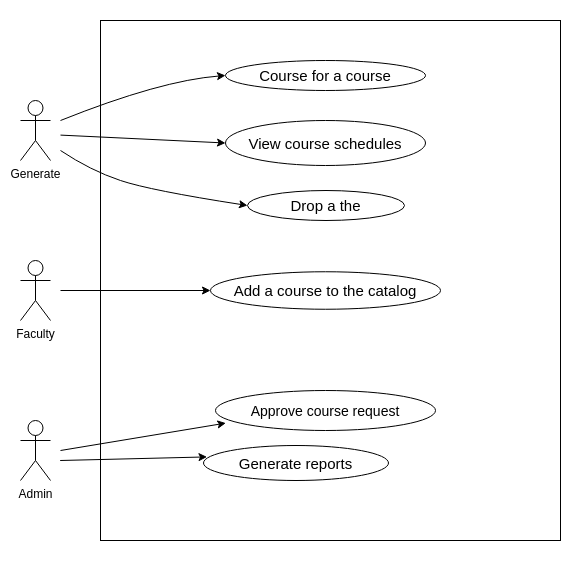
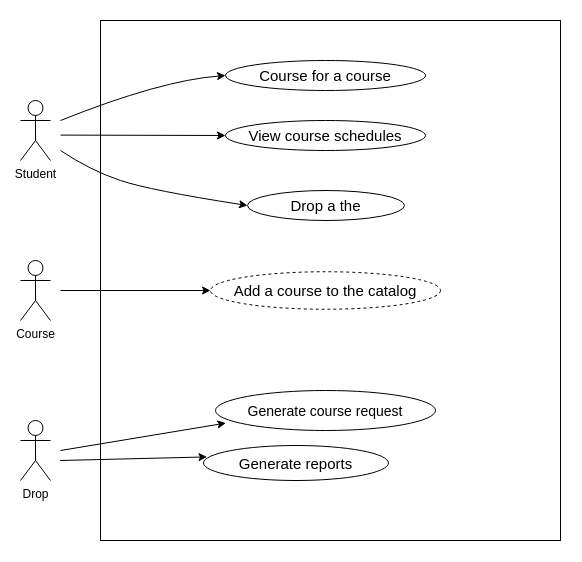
- <mxCell id="7" value="&lt;font style=&quot;font-size: 15px;&quot;&gt;View course schedules&lt;/font&gt;" style="ellipse;whiteSpace=wrap;html=1;fontSize=16;" vertex="1" parent="1"><mxGeometry x="225" y="120" width="200" height="45" as="geometry" /></mxCell>
+ <mxCell id="7" value="&lt;font style=&quot;font-size: 15px;&quot;&gt;View course schedules&lt;/font&gt;" style="ellipse;whiteSpace=wrap;html=1;fontSize=16;" vertex="1" parent="1"><mxGeometry x="225" y="120" width="200" height="30" as="geometry" /></mxCell>
- <mxCell id="2" value="Generate" style="shape=umlActor;verticalLabelPosition=bottom;verticalAlign=top;html=1;outlineConnect=0;" vertex="1" parent="1"><mxGeometry x="20" y="100" width="30" height="60" as="geometry" /></mxCell>
+ <mxCell id="2" value="Student" style="shape=umlActor;verticalLabelPosition=bottom;verticalAlign=top;html=1;outlineConnect=0;" vertex="1" parent="1"><mxGeometry x="20" y="100" width="30" height="60" as="geometry" /></mxCell>
- <mxCell id="9" value="&lt;font style=&quot;font-size: 15px;&quot;&gt;Add a course to the catalog&lt;/font&gt;" style="ellipse;whiteSpace=wrap;html=1;fontSize=16;" vertex="1" parent="1"><mxGeometry x="210" y="271.25" width="230" height="37.5" as="geometry" /></mxCell>
+ <mxCell id="9" value="&lt;font style=&quot;font-size: 15px;&quot;&gt;Add a course to the catalog&lt;/font&gt;" style="ellipse;whiteSpace=wrap;html=1;fontSize=16;dashed=1;" vertex="1" parent="1"><mxGeometry x="210" y="271.25" width="230" height="37.5" as="geometry" /></mxCell>
- <mxCell id="3" value="Faculty" style="shape=umlActor;verticalLabelPosition=bottom;verticalAlign=top;html=1;outlineConnect=0;" vertex="1" parent="1"><mxGeometry x="20" y="260" width="30" height="60" as="geometry" /></mxCell>
+ <mxCell id="3" value="Course" style="shape=umlActor;verticalLabelPosition=bottom;verticalAlign=top;html=1;outlineConnect=0;" vertex="1" parent="1"><mxGeometry x="20" y="260" width="30" height="60" as="geometry" /></mxCell>
- <mxCell id="10" value="&lt;font style=&quot;font-size: 14px;&quot;&gt;Approve course request&lt;/font&gt;" style="ellipse;whiteSpace=wrap;html=1;fontSize=16;" vertex="1" parent="1"><mxGeometry x="215" y="390" width="220" height="40" as="geometry" /></mxCell>
+ <mxCell id="10" value="&lt;font style=&quot;font-size: 14px;&quot;&gt;Generate course request&lt;/font&gt;" style="ellipse;whiteSpace=wrap;html=1;fontSize=16;" vertex="1" parent="1"><mxGeometry x="215" y="390" width="220" height="40" as="geometry" /></mxCell>
- <mxCell id="4" value="Admin" style="shape=umlActor;verticalLabelPosition=bottom;verticalAlign=top;html=1;outlineConnect=0;" vertex="1" parent="1"><mxGeometry x="20" y="420" width="30" height="60" as="geometry" /></mxCell>
+ <mxCell id="4" value="Drop" style="shape=umlActor;verticalLabelPosition=bottom;verticalAlign=top;html=1;outlineConnect=0;" vertex="1" parent="1"><mxGeometry x="20" y="420" width="30" height="60" as="geometry" /></mxCell>
